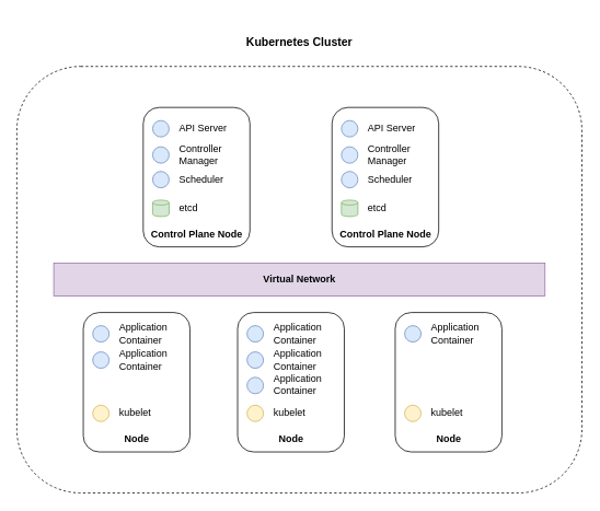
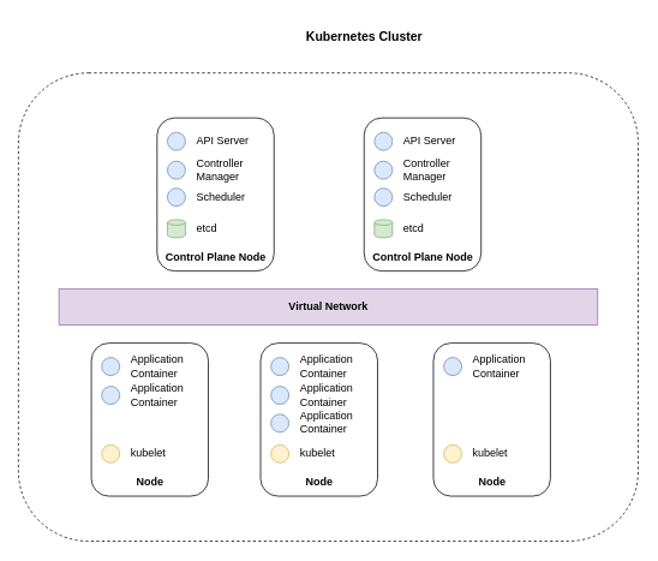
- <mxCell id="48" value="Kubernetes Cluster" style="text;html=1;strokeColor=none;fillColor=none;align=center;verticalAlign=middle;whiteSpace=wrap;rounded=0;dashed=1;fontSize=14;fontStyle=1" parent="1" vertex="1"><mxGeometry x="247" y="20" width="234.5" height="60" as="geometry" /></mxCell>
+ <mxCell id="48" value="Kubernetes Cluster" style="text;html=1;strokeColor=none;fillColor=none;align=center;verticalAlign=middle;whiteSpace=wrap;rounded=0;dashed=1;fontSize=14;fontStyle=1" parent="1" vertex="1"><mxGeometry x="287" y="10" width="234.5" height="60" as="geometry" /></mxCell>
